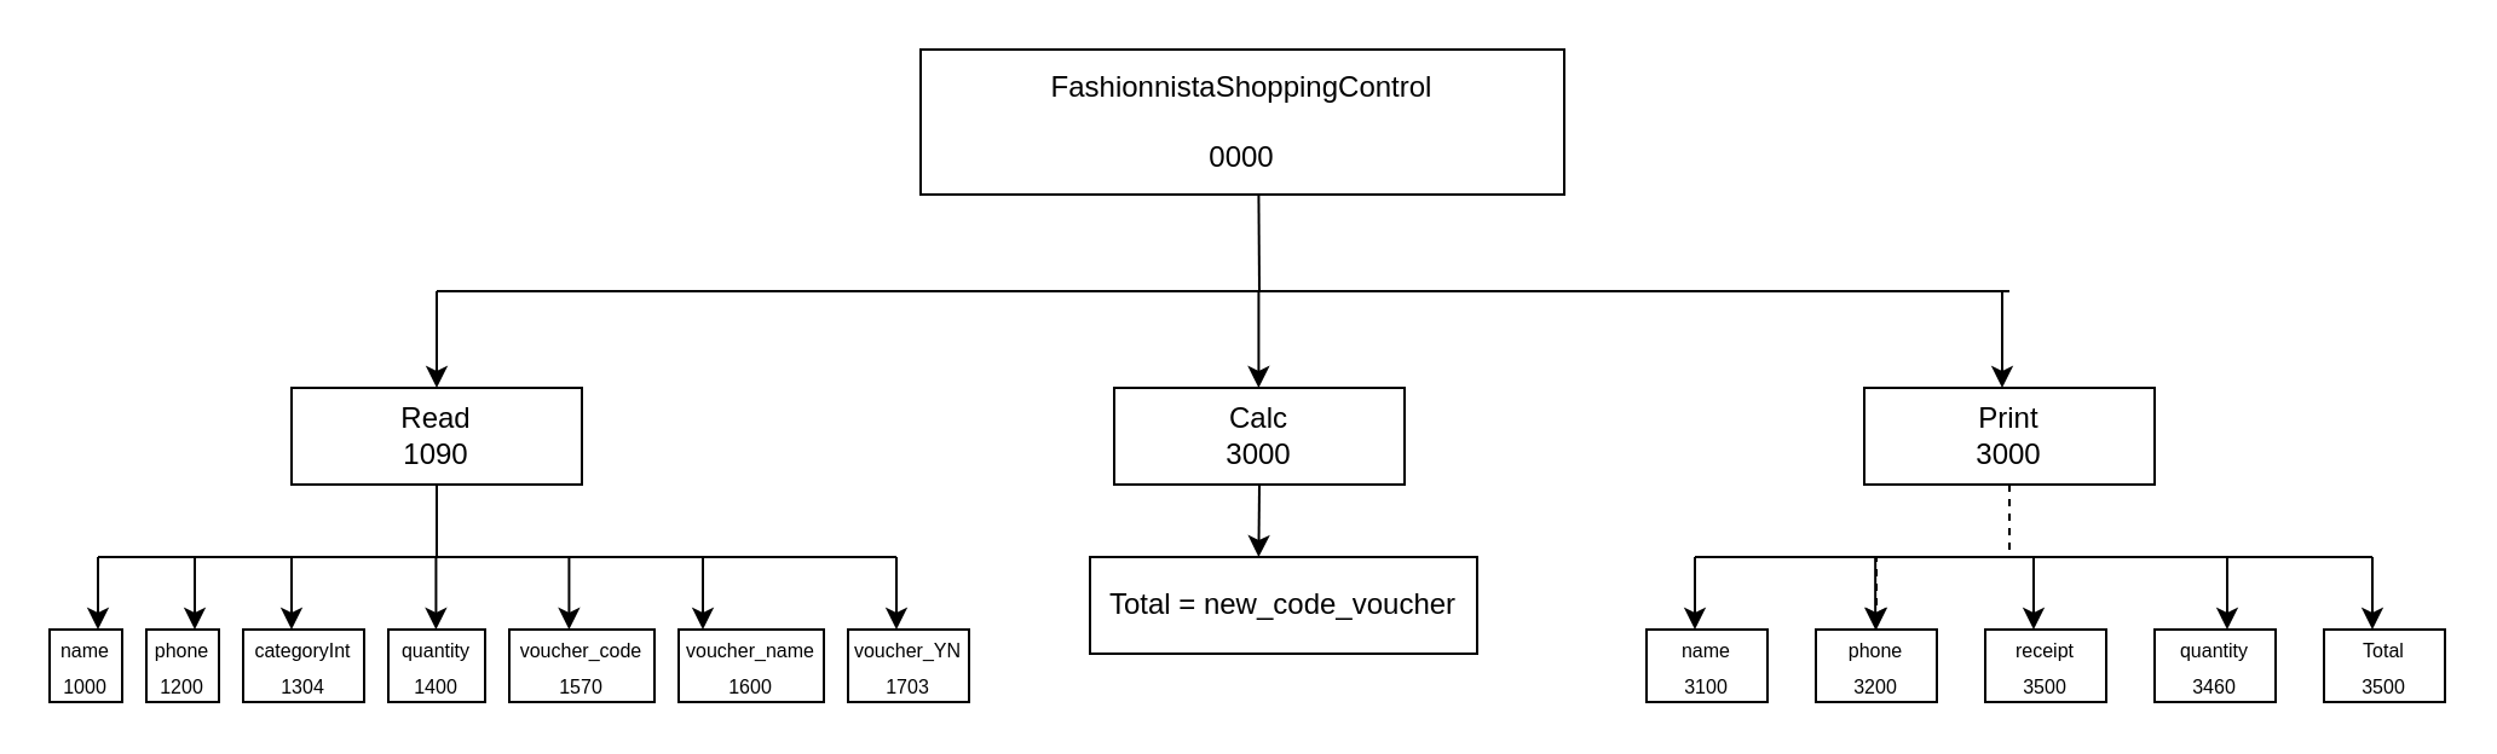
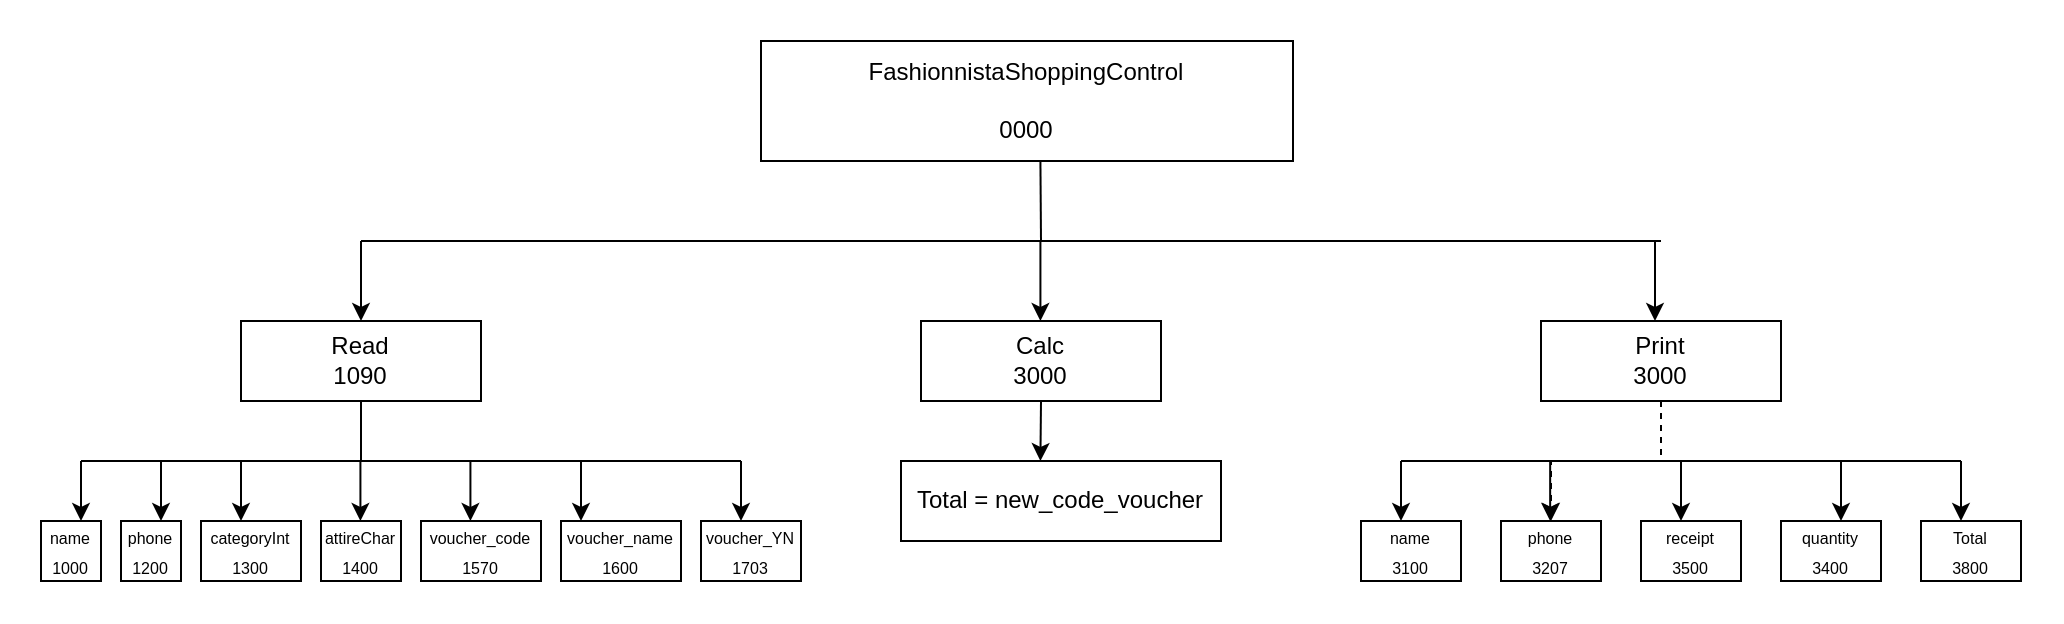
- <mxCell id="19" value="&lt;font style=&quot;&quot;&gt;&lt;font style=&quot;font-size: 8px;&quot;&gt;categoryInt&lt;br&gt;1304&lt;/font&gt;&lt;br&gt;&lt;/font&gt;" style="rounded=0;whiteSpace=wrap;html=1;" vertex="1" parent="1"><mxGeometry x="100" y="260" width="50" height="30" as="geometry" /></mxCell>
+ <mxCell id="19" value="&lt;font style=&quot;&quot;&gt;&lt;font style=&quot;font-size: 8px;&quot;&gt;categoryInt&lt;br&gt;1300&lt;/font&gt;&lt;br&gt;&lt;/font&gt;" style="rounded=0;whiteSpace=wrap;html=1;" vertex="1" parent="1"><mxGeometry x="100" y="260" width="50" height="30" as="geometry" /></mxCell>
- <mxCell id="18" value="&lt;font style=&quot;font-size: 8px;&quot;&gt;quantity&lt;br&gt;1400&lt;br&gt;&lt;/font&gt;" style="rounded=0;whiteSpace=wrap;html=1;" vertex="1" parent="1"><mxGeometry x="160" y="260" width="40" height="30" as="geometry" /></mxCell>
+ <mxCell id="18" value="&lt;font style=&quot;font-size: 8px;&quot;&gt;attireChar&lt;br&gt;1400&lt;br&gt;&lt;/font&gt;" style="rounded=0;whiteSpace=wrap;html=1;" vertex="1" parent="1"><mxGeometry x="160" y="260" width="40" height="30" as="geometry" /></mxCell>
- <mxCell id="31" value="&lt;span style=&quot;font-size: 8px;&quot;&gt;phone&lt;br&gt;3200&lt;br&gt;&lt;/span&gt;" style="rounded=0;whiteSpace=wrap;html=1;" vertex="1" parent="1"><mxGeometry x="750" y="260" width="50" height="30" as="geometry" /></mxCell>
+ <mxCell id="31" value="&lt;span style=&quot;font-size: 8px;&quot;&gt;phone&lt;br&gt;3207&lt;br&gt;&lt;/span&gt;" style="rounded=0;whiteSpace=wrap;html=1;" vertex="1" parent="1"><mxGeometry x="750" y="260" width="50" height="30" as="geometry" /></mxCell>
- <mxCell id="36" value="&lt;span style=&quot;font-size: 8px;&quot;&gt;quantity&lt;br&gt;3460&lt;br&gt;&lt;/span&gt;" style="rounded=0;whiteSpace=wrap;html=1;" vertex="1" parent="1"><mxGeometry x="890" y="260" width="50" height="30" as="geometry" /></mxCell>
+ <mxCell id="36" value="&lt;span style=&quot;font-size: 8px;&quot;&gt;quantity&lt;br&gt;3400&lt;br&gt;&lt;/span&gt;" style="rounded=0;whiteSpace=wrap;html=1;" vertex="1" parent="1"><mxGeometry x="890" y="260" width="50" height="30" as="geometry" /></mxCell>
- <mxCell id="35" value="&lt;span style=&quot;font-size: 8px;&quot;&gt;Total&lt;br&gt;3500&lt;br&gt;&lt;/span&gt;" style="rounded=0;whiteSpace=wrap;html=1;" vertex="1" parent="1"><mxGeometry x="960" y="260" width="50" height="30" as="geometry" /></mxCell>
+ <mxCell id="35" value="&lt;span style=&quot;font-size: 8px;&quot;&gt;Total&lt;br&gt;3800&lt;br&gt;&lt;/span&gt;" style="rounded=0;whiteSpace=wrap;html=1;" vertex="1" parent="1"><mxGeometry x="960" y="260" width="50" height="30" as="geometry" /></mxCell>
